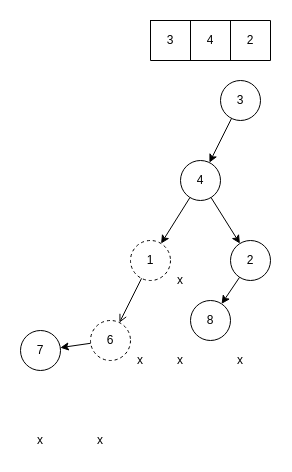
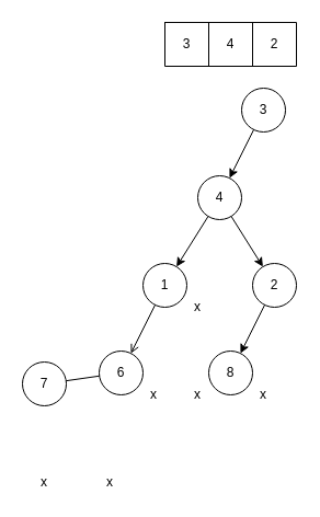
- <mxCell id="6" value="1" style="ellipse;whiteSpace=wrap;html=1;aspect=fixed;fillColor=none;dashed=1;" parent="1" vertex="1"><mxGeometry x="130" y="240" width="40" height="40" as="geometry" /></mxCell>
+ <mxCell id="6" value="1" style="ellipse;whiteSpace=wrap;html=1;aspect=fixed;fillColor=none;" parent="1" vertex="1"><mxGeometry x="130" y="240" width="40" height="40" as="geometry" /></mxCell>
- <mxCell id="22" value="8" style="ellipse;whiteSpace=wrap;html=1;aspect=fixed;fillColor=none;" vertex="1" parent="1"><mxGeometry x="190" y="300" width="40" height="40" as="geometry" /></mxCell>
+ <mxCell id="22" value="8" style="ellipse;whiteSpace=wrap;html=1;aspect=fixed;fillColor=none;" vertex="1" parent="1"><mxGeometry x="190" y="320" width="40" height="40" as="geometry" /></mxCell>
- <mxCell id="13" value="6" style="ellipse;whiteSpace=wrap;html=1;aspect=fixed;fillColor=none;dashed=1;" parent="1" vertex="1"><mxGeometry x="90" y="320" width="40" height="40" as="geometry" /></mxCell>
+ <mxCell id="13" value="6" style="ellipse;whiteSpace=wrap;html=1;aspect=fixed;fillColor=none;" parent="1" vertex="1"><mxGeometry x="90" y="320" width="40" height="40" as="geometry" /></mxCell>
- <mxCell id="16" style="rounded=0;orthogonalLoop=1;jettySize=auto;html=1;" parent="1" source="13" target="15" edge="1"><mxGeometry relative="1" as="geometry"><mxPoint x="191" y="208" as="sourcePoint" /><mxPoint x="169" y="252" as="targetPoint" /></mxGeometry></mxCell>
+ <mxCell id="16" style="rounded=0;orthogonalLoop=1;jettySize=auto;html=1;endArrow=none;" parent="1" source="13" target="15" edge="1"><mxGeometry relative="1" as="geometry"><mxPoint x="191" y="208" as="sourcePoint" /><mxPoint x="169" y="252" as="targetPoint" /></mxGeometry></mxCell>
